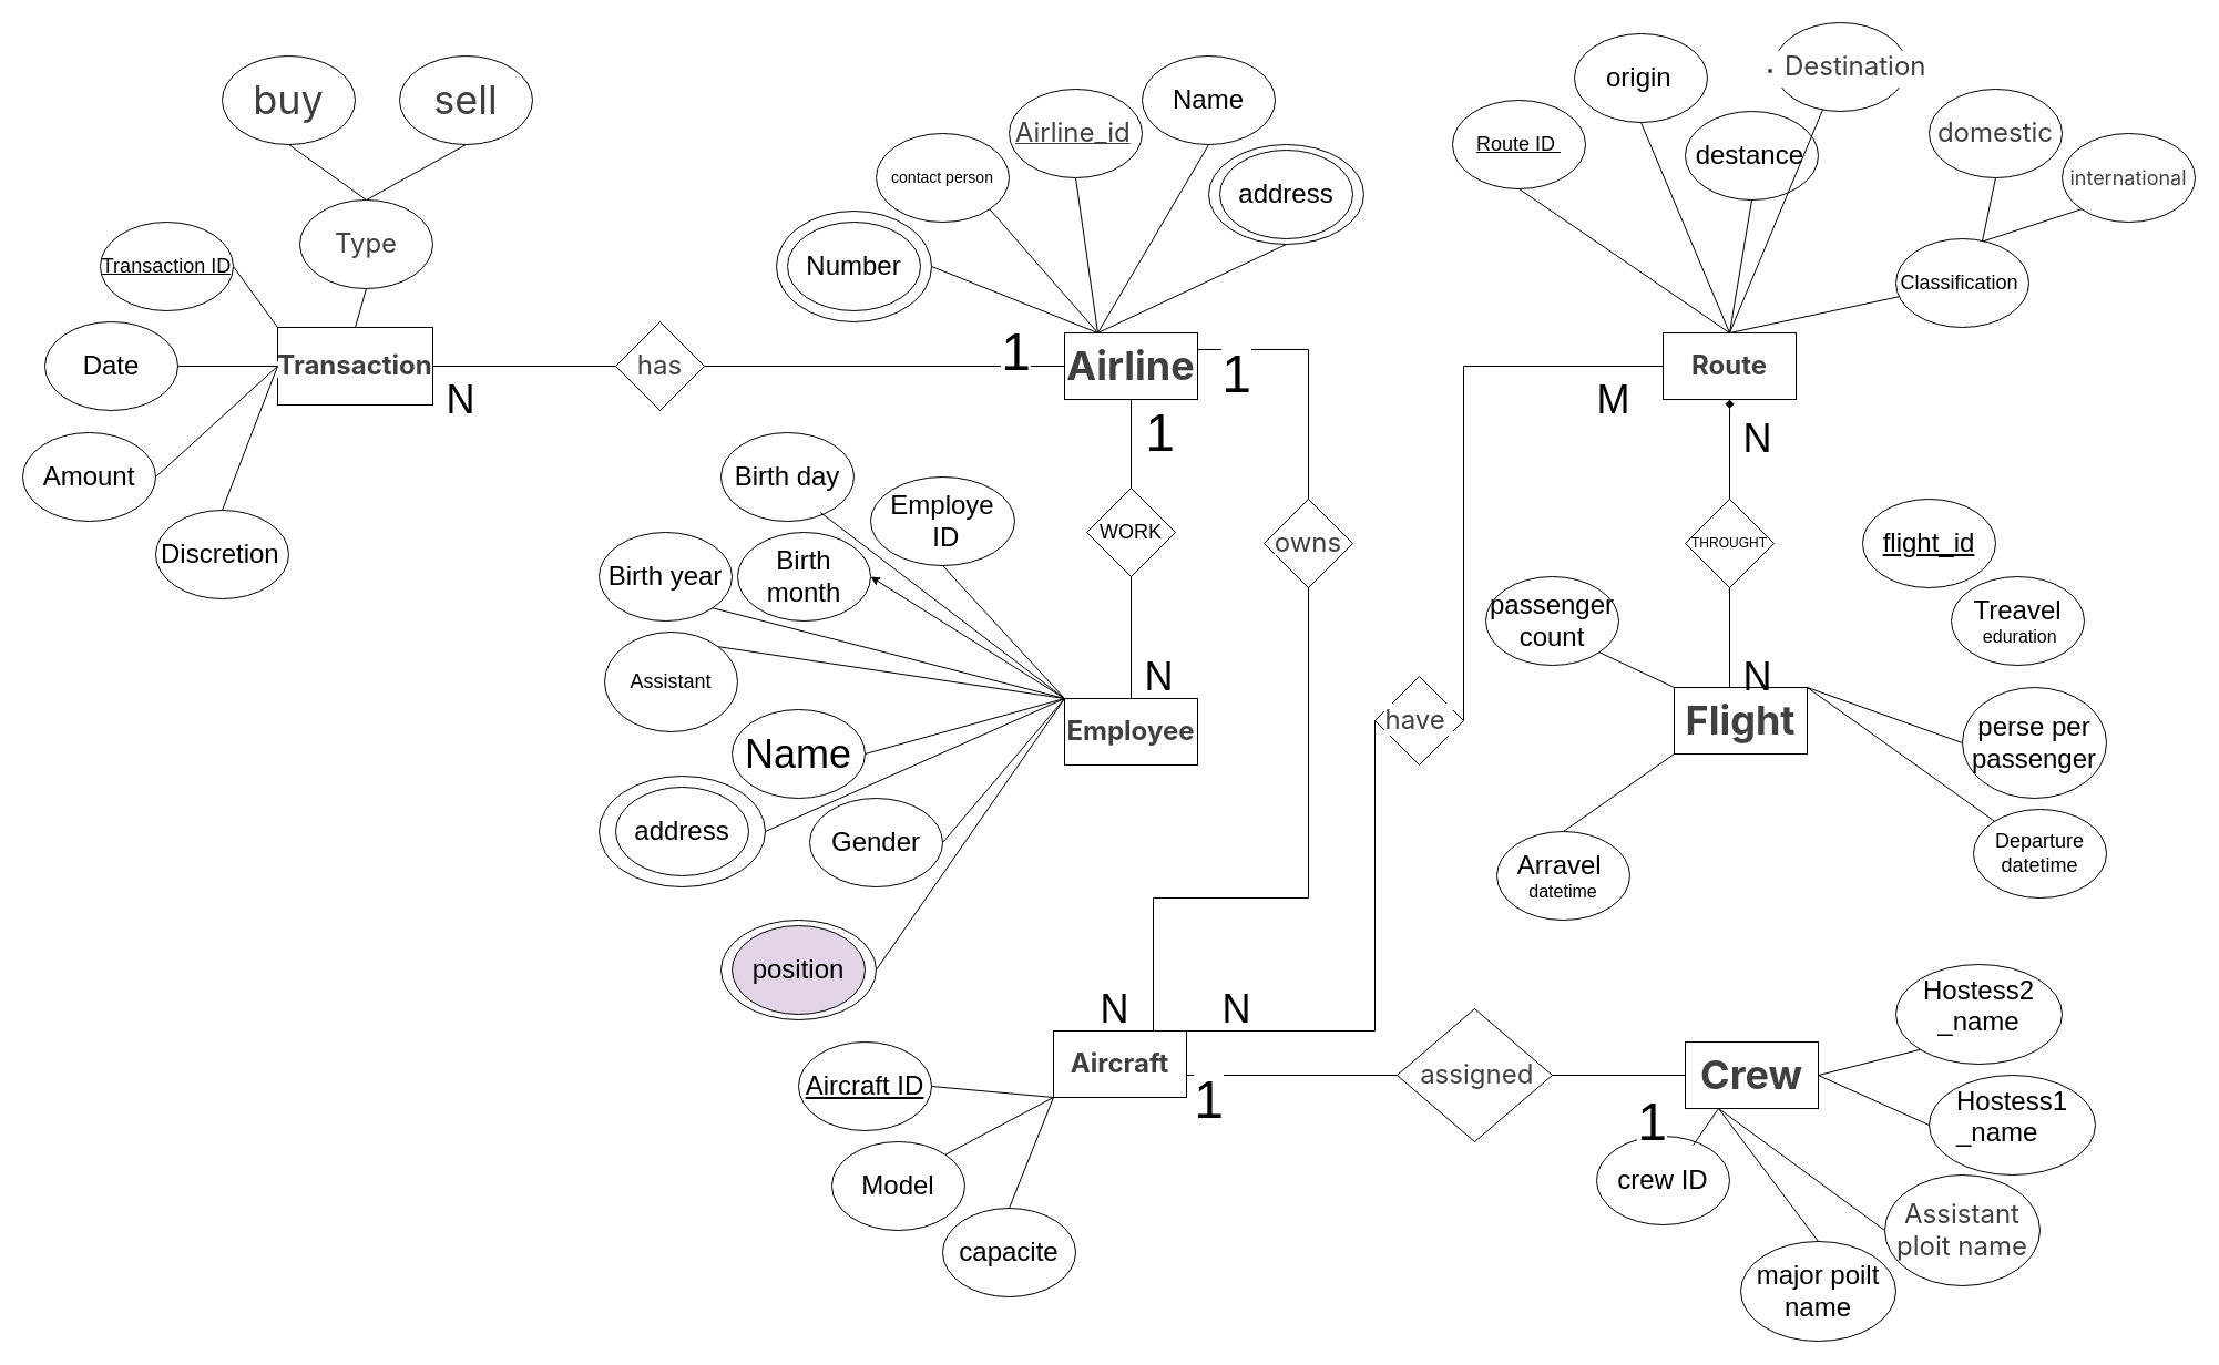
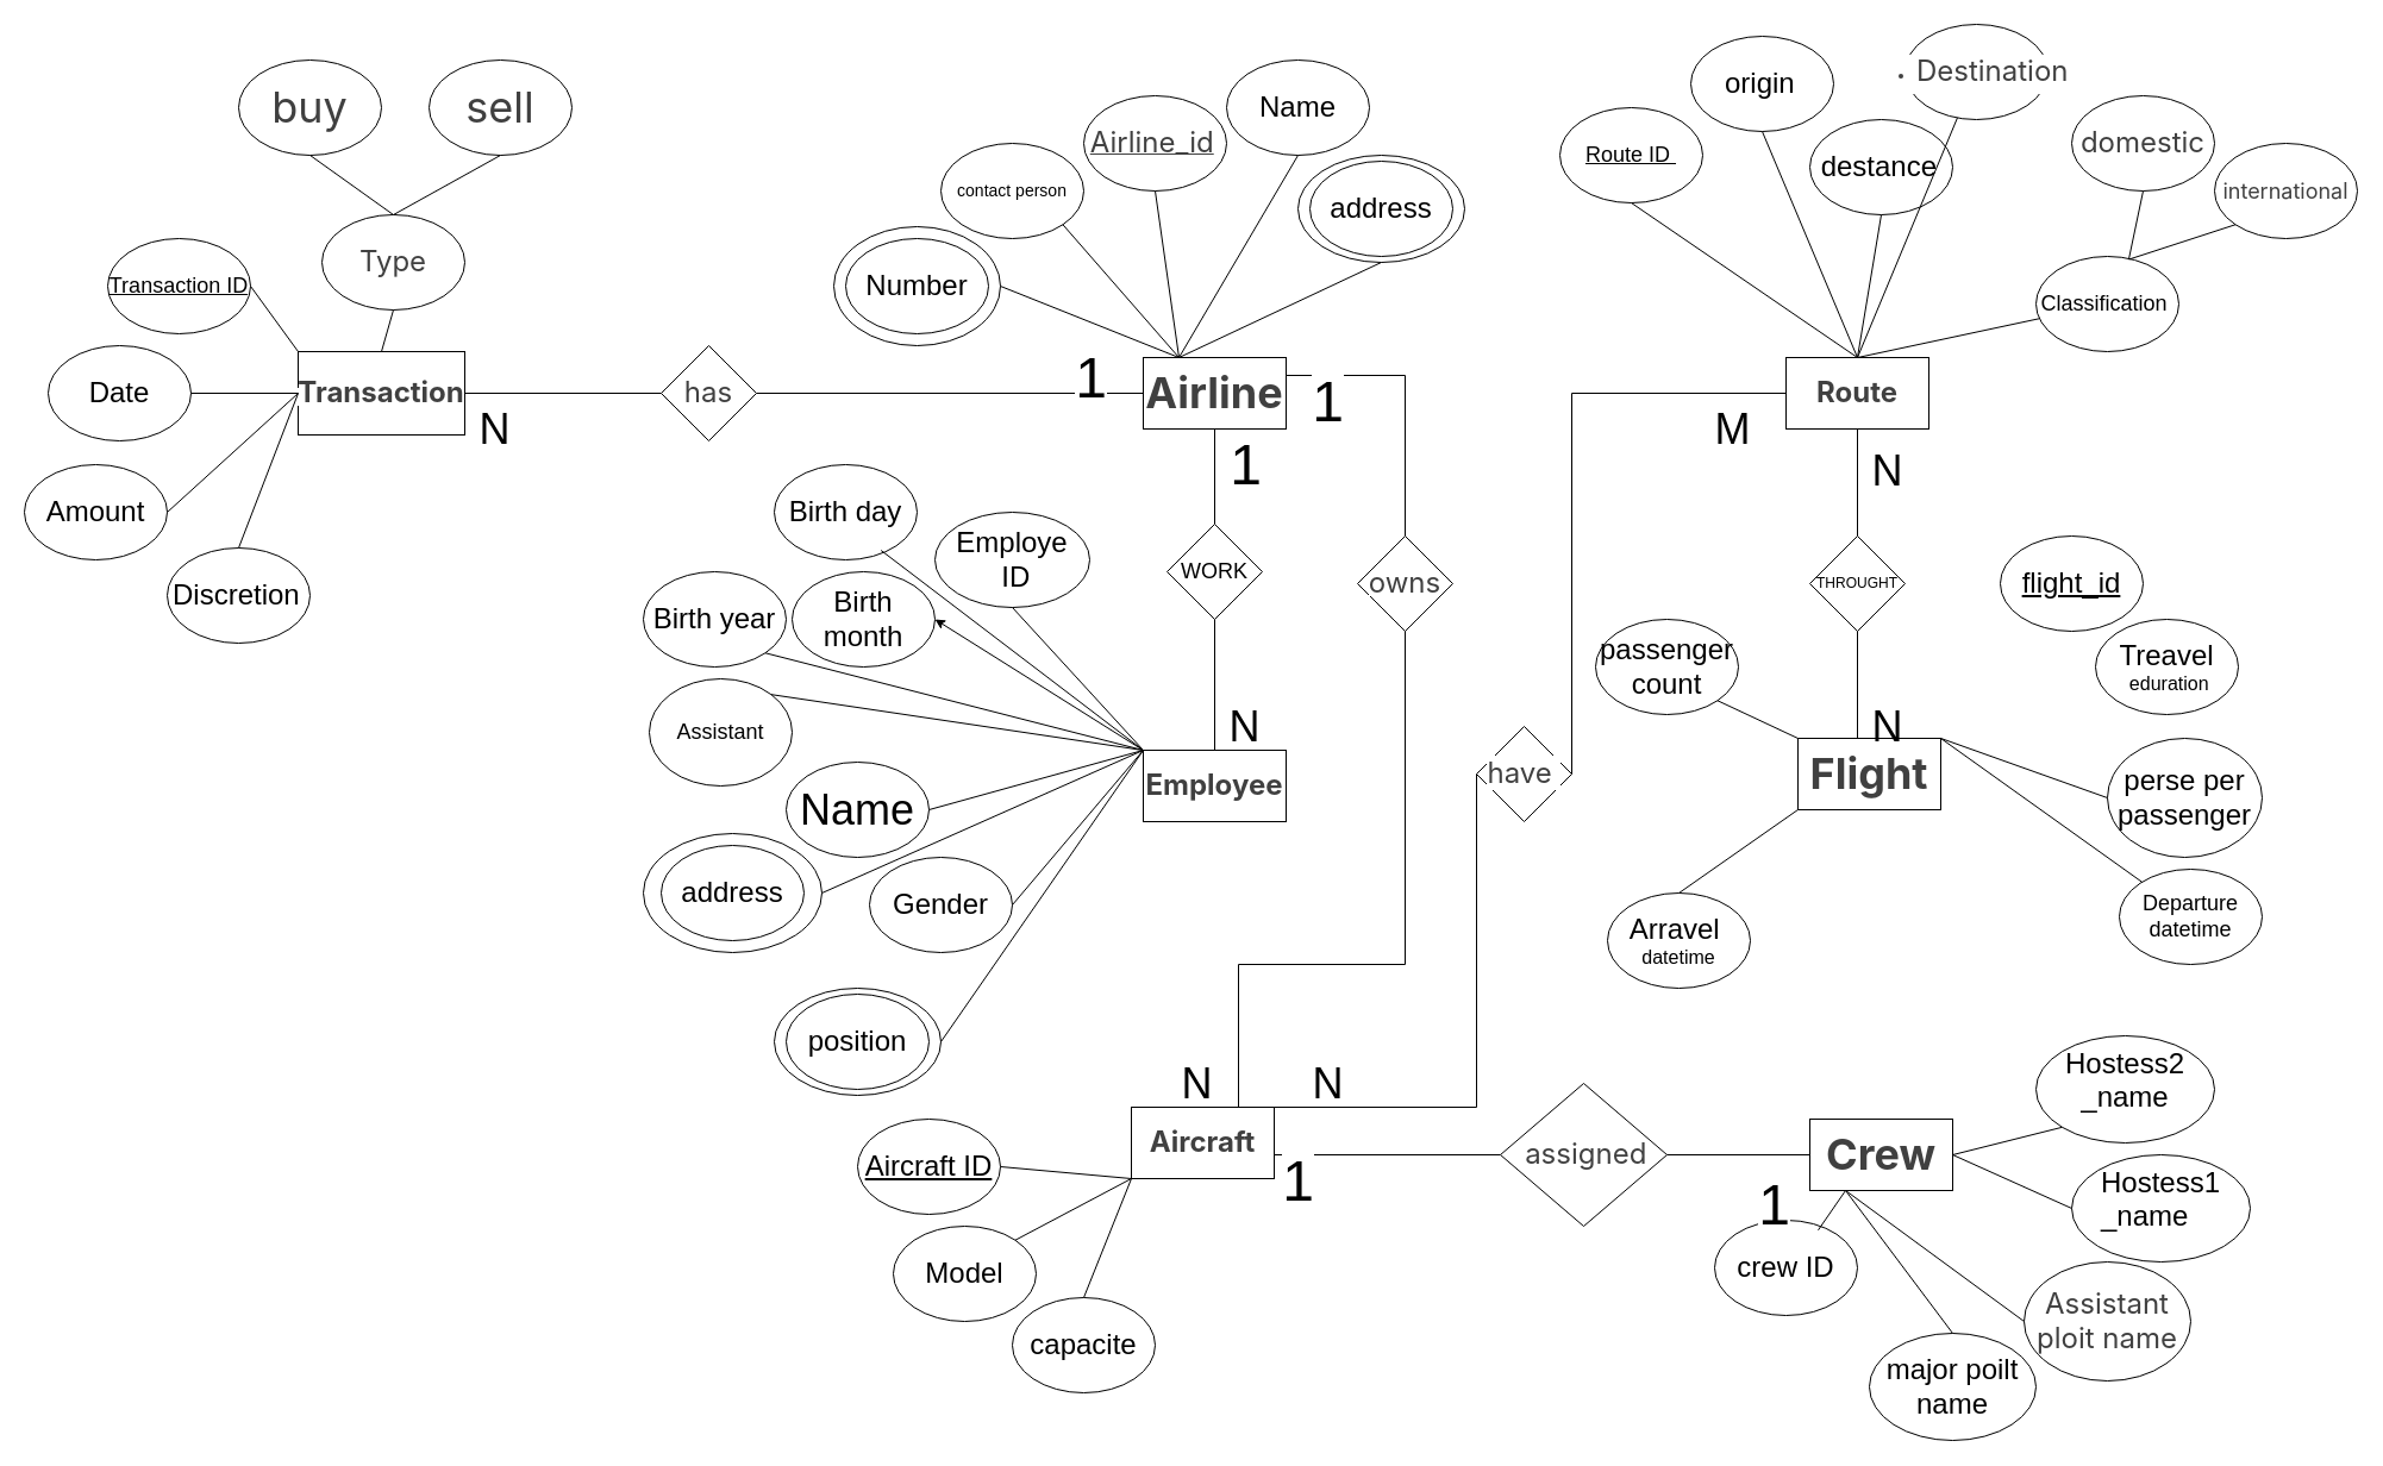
- <mxCell id="122" value="" style="endArrow=diamond;html=1;rounded=0;entryX=0.5;entryY=1;entryDx=0;entryDy=0;exitX=0.5;exitY=0;exitDx=0;exitDy=0;" edge="1" parent="1" source="121" target="5"><mxGeometry width="50" height="50" relative="1" as="geometry"><mxPoint x="1380" y="820" as="sourcePoint" /><mxPoint x="1430" y="770" as="targetPoint" /></mxGeometry></mxCell>
+ <mxCell id="122" value="" style="endArrow=none;html=1;rounded=0;entryX=0.5;entryY=1;entryDx=0;entryDy=0;exitX=0.5;exitY=0;exitDx=0;exitDy=0;" edge="1" parent="1" source="121" target="5"><mxGeometry width="50" height="50" relative="1" as="geometry"><mxPoint x="1380" y="820" as="sourcePoint" /><mxPoint x="1430" y="770" as="targetPoint" /></mxGeometry></mxCell>
- <mxCell id="46" value="&lt;font style=&quot;font-size: 24px;&quot;&gt;position&lt;/font&gt;" style="ellipse;whiteSpace=wrap;html=1;fillColor=#e1d5e7;" vertex="1" parent="1"><mxGeometry x="660" y="835" width="120" height="80" as="geometry" /></mxCell>
+ <mxCell id="46" value="&lt;font style=&quot;font-size: 24px;&quot;&gt;position&lt;/font&gt;" style="ellipse;whiteSpace=wrap;html=1;" vertex="1" parent="1"><mxGeometry x="660" y="835" width="120" height="80" as="geometry" /></mxCell>
